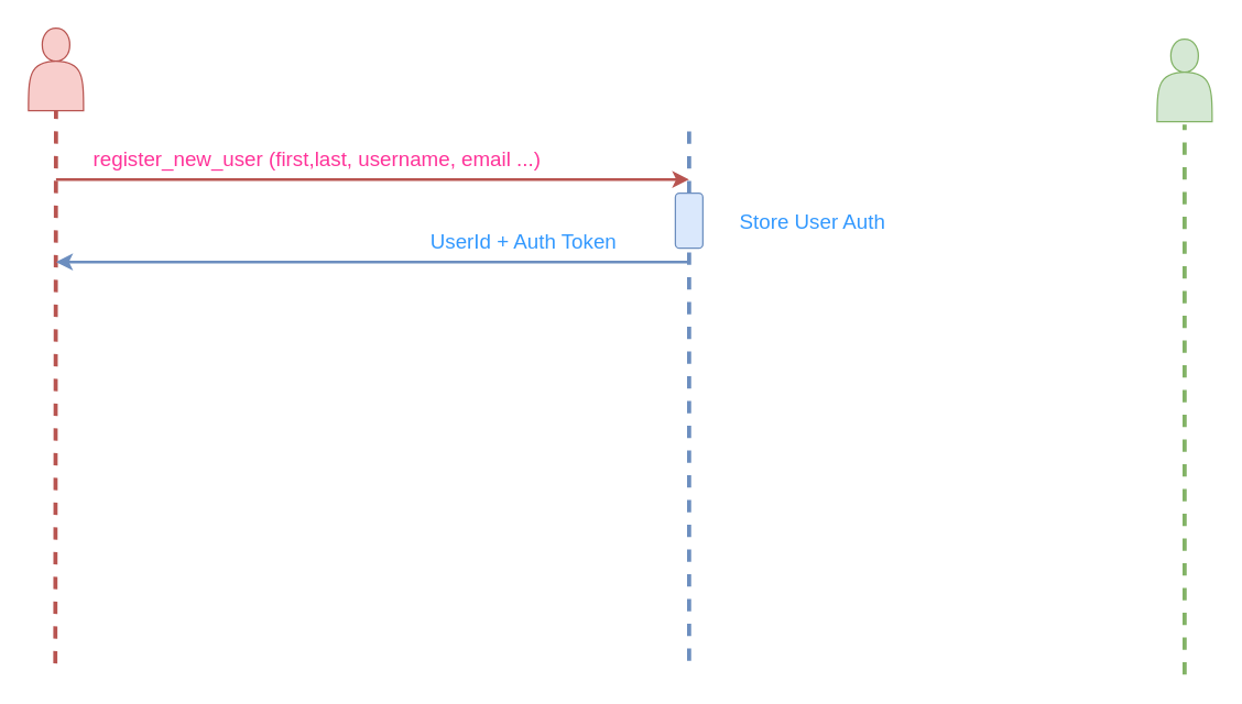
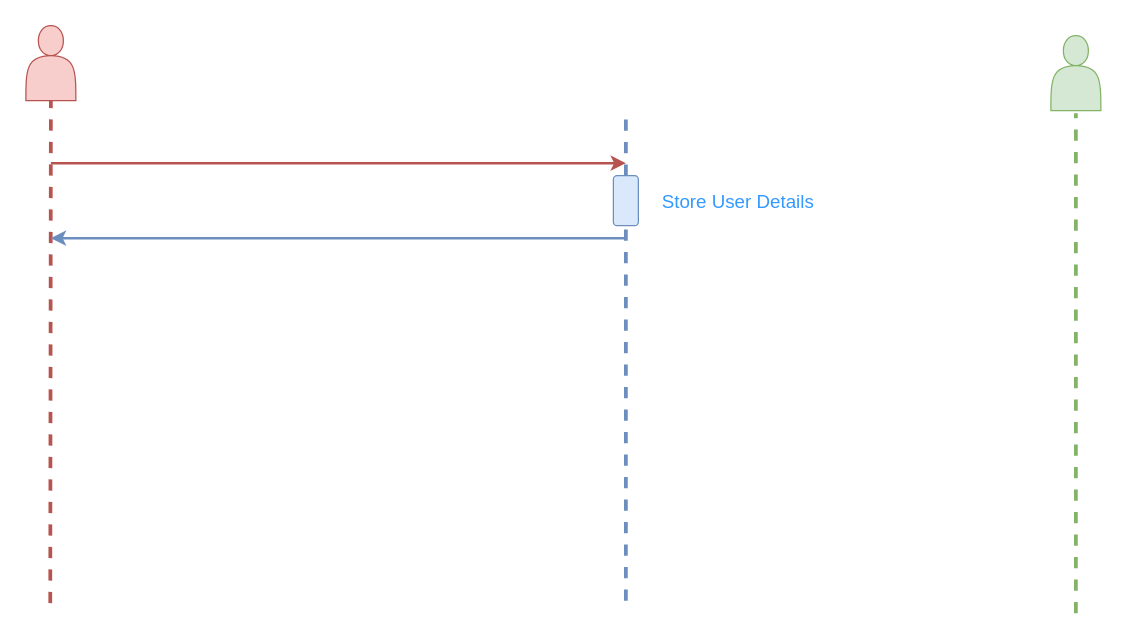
- <mxCell id="9" value="register_new_user (first,last, username, email ...)" style="text;html=1;align=center;verticalAlign=middle;whiteSpace=wrap;rounded=0;strokeWidth=2;fontColor=#FF3399;fontSize=15;" vertex="1" parent="1"><mxGeometry y="100" width="340" height="30" as="geometry" x="60" /></mxCell>
- <mxCell id="14" value="Store User Auth" style="text;html=1;strokeColor=none;fillColor=none;align=center;verticalAlign=middle;whiteSpace=wrap;rounded=0;fontSize=15;fontColor=#3399FF;" vertex="1" parent="1"><mxGeometry x="520" y="145" width="140" height="30" as="geometry" /></mxCell>
+ <mxCell id="14" value="Store User Details" style="text;html=1;strokeColor=none;fillColor=none;align=center;verticalAlign=middle;whiteSpace=wrap;rounded=0;fontSize=15;fontColor=#3399FF;" vertex="1" parent="1"><mxGeometry x="520" y="145" width="140" height="30" as="geometry" /></mxCell>
- <mxCell id="13" value="UserId + Auth Token" style="text;html=1;strokeColor=none;fillColor=none;align=center;verticalAlign=middle;whiteSpace=wrap;rounded=0;fontSize=15;fontColor=#3399FF;" vertex="1" parent="1"><mxGeometry x="300" y="160" width="160" height="30" as="geometry" /></mxCell>
